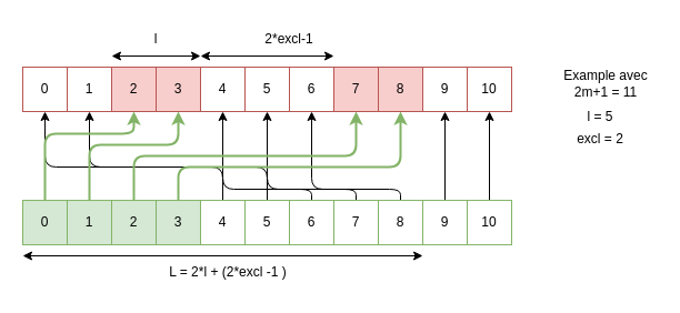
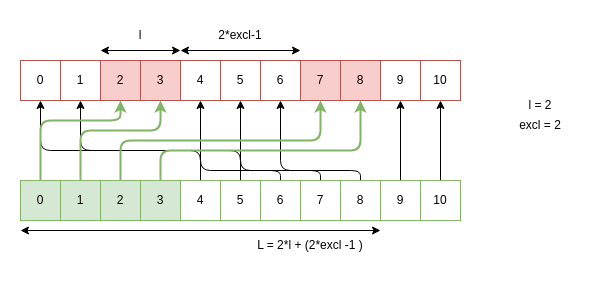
- <mxCell id="37" value="2*excl-1" style="text;html=1;strokeColor=none;fillColor=none;align=center;verticalAlign=middle;whiteSpace=wrap;rounded=0;" vertex="1" parent="1"><mxGeometry x="230" y="20" width="60" height="30" as="geometry" /></mxCell>
+ <mxCell id="37" value="2*excl-1" style="text;html=1;strokeColor=none;fillColor=none;align=center;verticalAlign=middle;whiteSpace=wrap;rounded=0;" vertex="1" parent="1"><mxGeometry x="210" width="60" height="30" as="geometry" y="20" /></mxCell>
- <mxCell id="42" value="Example avec 2m+1 = 11" style="text;html=1;strokeColor=none;fillColor=none;align=center;verticalAlign=middle;whiteSpace=wrap;rounded=0;" vertex="1" parent="1"><mxGeometry x="500" y="60" width="90" height="30" as="geometry" /></mxCell>
- <mxCell id="43" value="l = 5" style="text;html=1;strokeColor=none;fillColor=none;align=center;verticalAlign=middle;whiteSpace=wrap;rounded=0;" vertex="1" parent="1"><mxGeometry x="510" y="90" width="60" height="30" as="geometry" /></mxCell>
+ <mxCell id="43" value="l = 2" style="text;html=1;strokeColor=none;fillColor=none;align=center;verticalAlign=middle;whiteSpace=wrap;rounded=0;" vertex="1" parent="1"><mxGeometry x="510" y="90" width="60" height="30" as="geometry" /></mxCell>
- <mxCell id="41" value="L = 2*l + (2*excl -1 )" style="text;html=1;strokeColor=none;fillColor=none;align=center;verticalAlign=middle;whiteSpace=wrap;rounded=0;" vertex="1" parent="1"><mxGeometry x="140" y="230" width="130" height="30" as="geometry" /></mxCell>
+ <mxCell id="41" value="L = 2*l + (2*excl -1 )" style="text;html=1;strokeColor=none;fillColor=none;align=center;verticalAlign=middle;whiteSpace=wrap;rounded=0;" vertex="1" parent="1"><mxGeometry x="245" y="230" width="130" height="30" as="geometry" /></mxCell>
